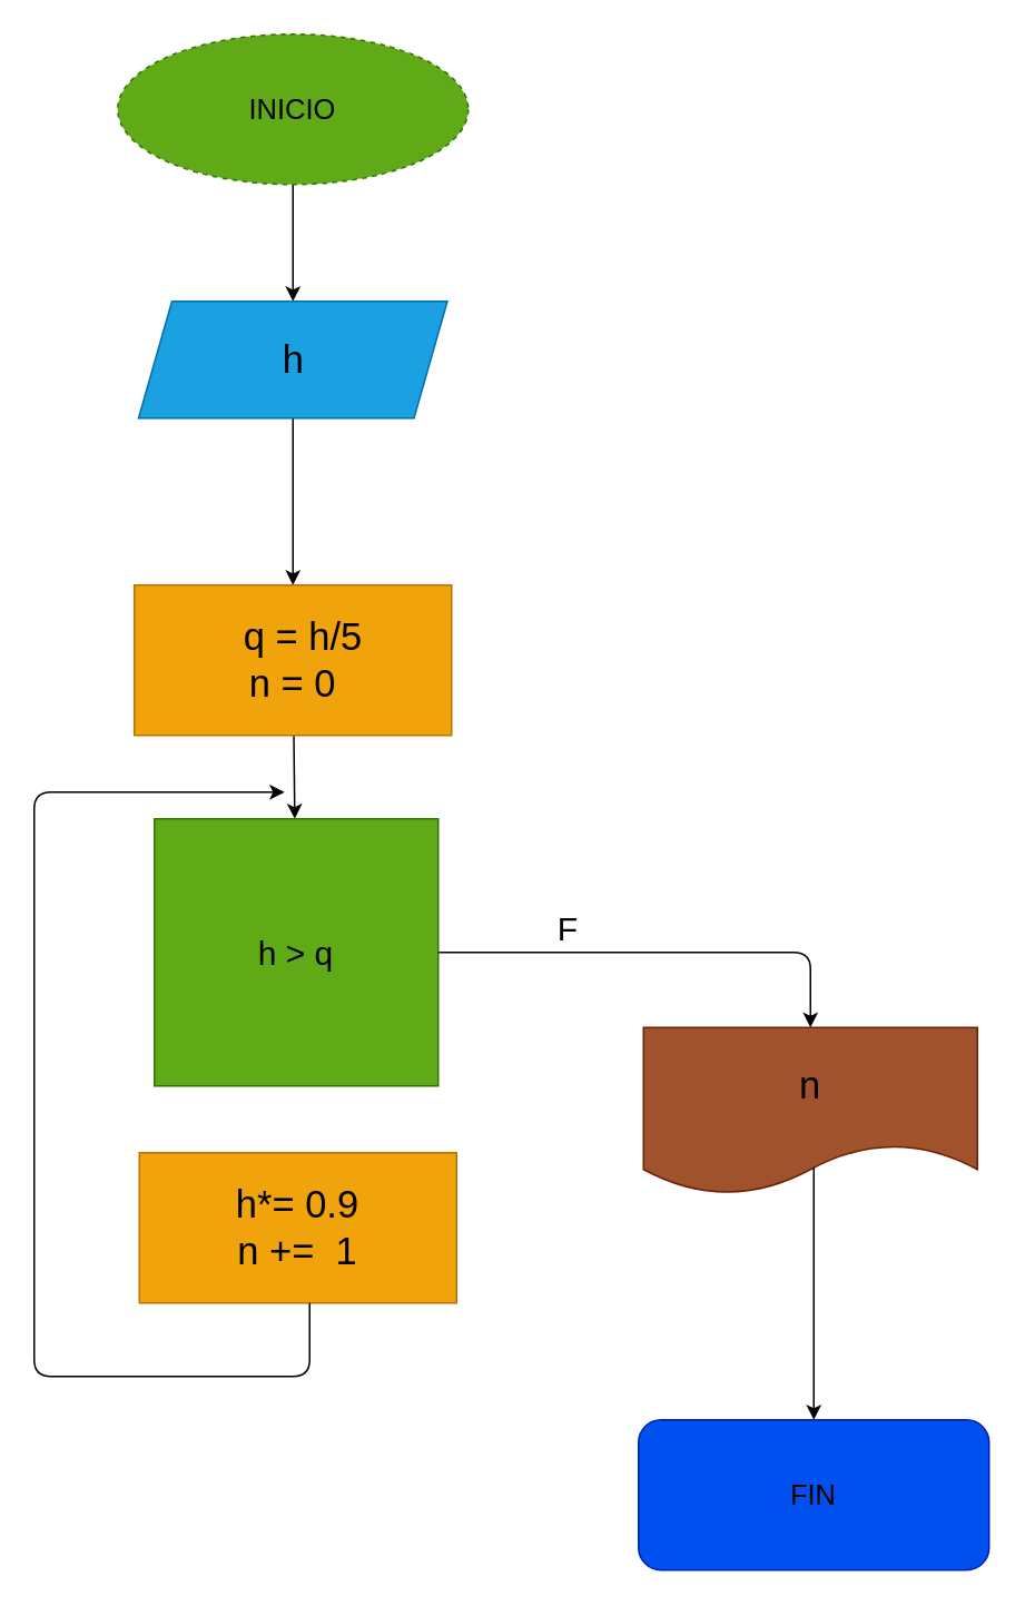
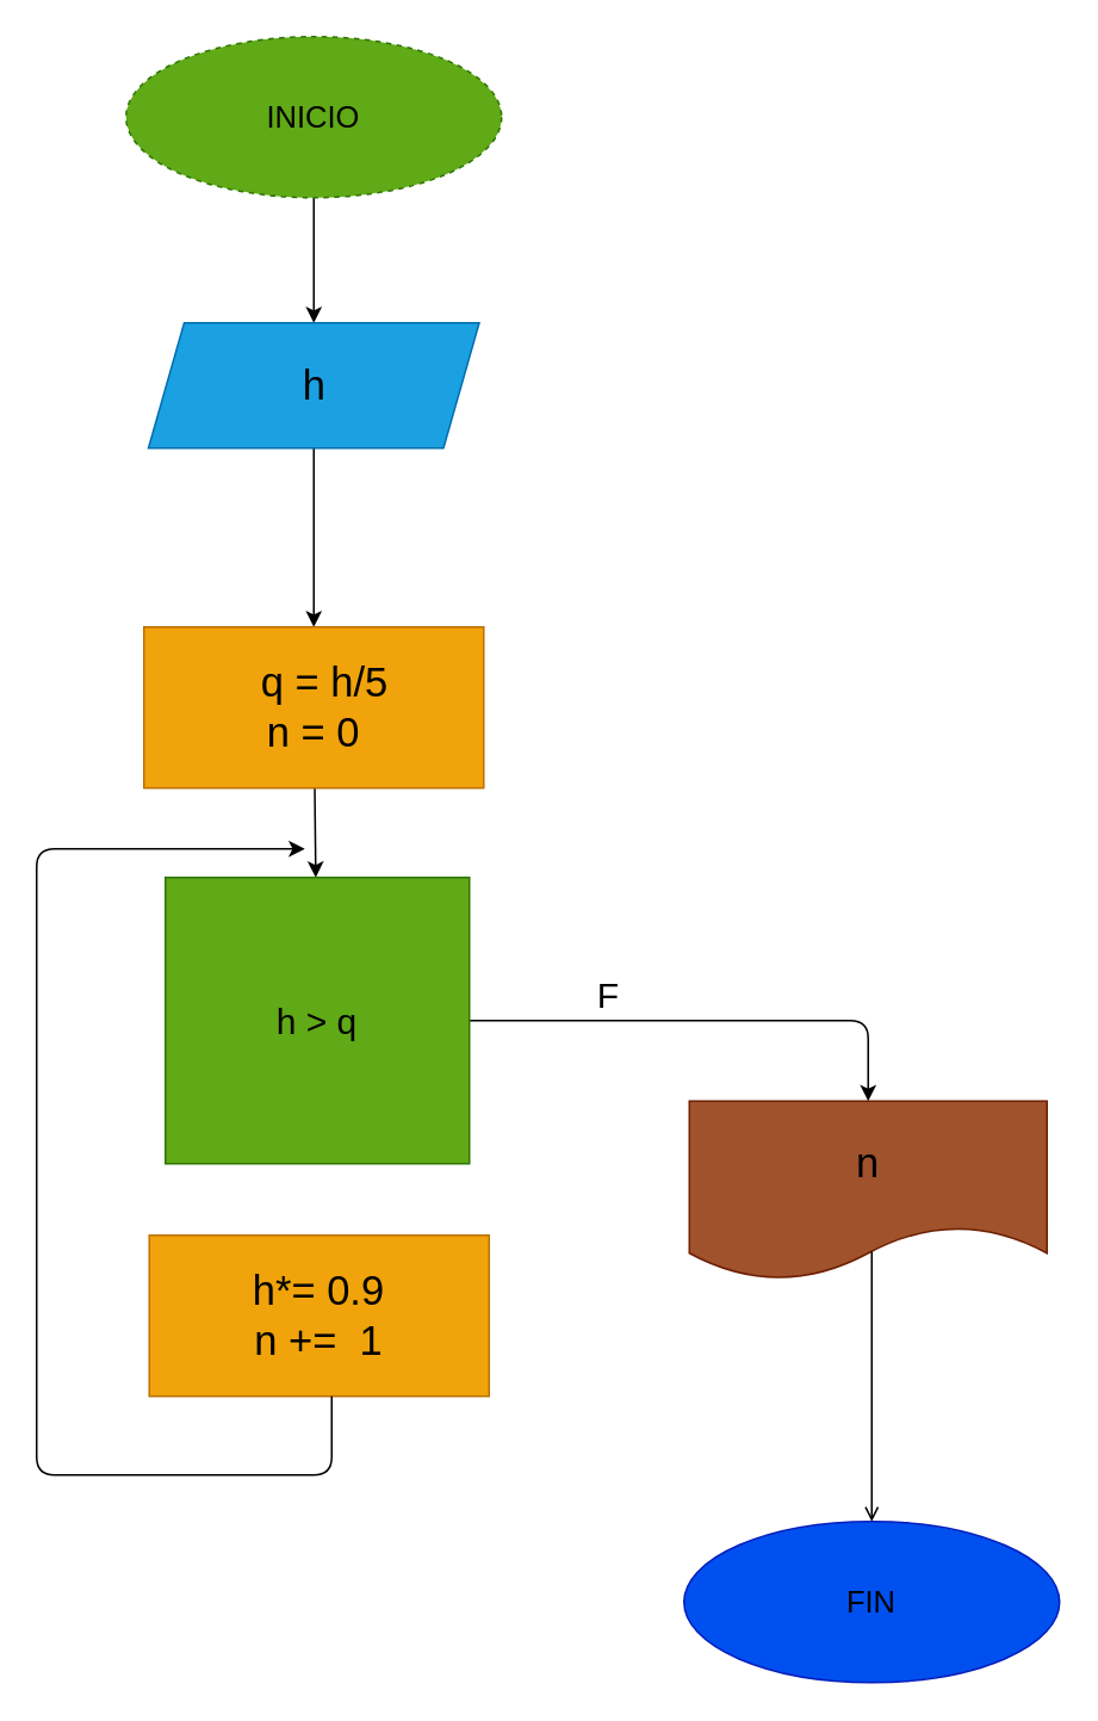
- <mxCell id="10" value="" style="endArrow=classic;html=1;fontSize=23;entryX=0.5;entryY=0;entryDx=0;entryDy=0;exitX=0.51;exitY=0.84;exitDx=0;exitDy=0;exitPerimeter=0;" edge="1" parent="1" source="8" target="9"><mxGeometry width="50" height="50" relative="1" as="geometry"><mxPoint x="220" y="630" as="sourcePoint" /><mxPoint x="270" y="580" as="targetPoint" /></mxGeometry></mxCell>
+ <mxCell id="10" value="" style="endArrow=open;html=1;fontSize=23;entryX=0.5;entryY=0;entryDx=0;entryDy=0;exitX=0.51;exitY=0.84;exitDx=0;exitDy=0;exitPerimeter=0;" edge="1" parent="1" source="8" target="9"><mxGeometry width="50" height="50" relative="1" as="geometry"><mxPoint x="220" y="630" as="sourcePoint" /><mxPoint x="270" y="580" as="targetPoint" /></mxGeometry></mxCell>
- <mxCell id="9" value="&lt;p style=&quot;line-height: 90%; font-size: 17px;&quot;&gt;&lt;font color=&quot;#000000&quot;&gt;FIN&lt;/font&gt;&lt;/p&gt;" style="whiteSpace=wrap;html=1;fillColor=#0050ef;fontColor=#ffffff;strokeColor=#001DBC;rounded=1;" vertex="1" parent="1"><mxGeometry x="382" y="850" width="210" height="90" as="geometry" /></mxCell>
+ <mxCell id="9" value="&lt;p style=&quot;line-height: 90%; font-size: 17px;&quot;&gt;&lt;font color=&quot;#000000&quot;&gt;FIN&lt;/font&gt;&lt;/p&gt;" style="ellipse;whiteSpace=wrap;html=1;fillColor=#0050ef;fontColor=#ffffff;strokeColor=#001DBC;" vertex="1" parent="1"><mxGeometry x="382" y="850" width="210" height="90" as="geometry" /></mxCell>
